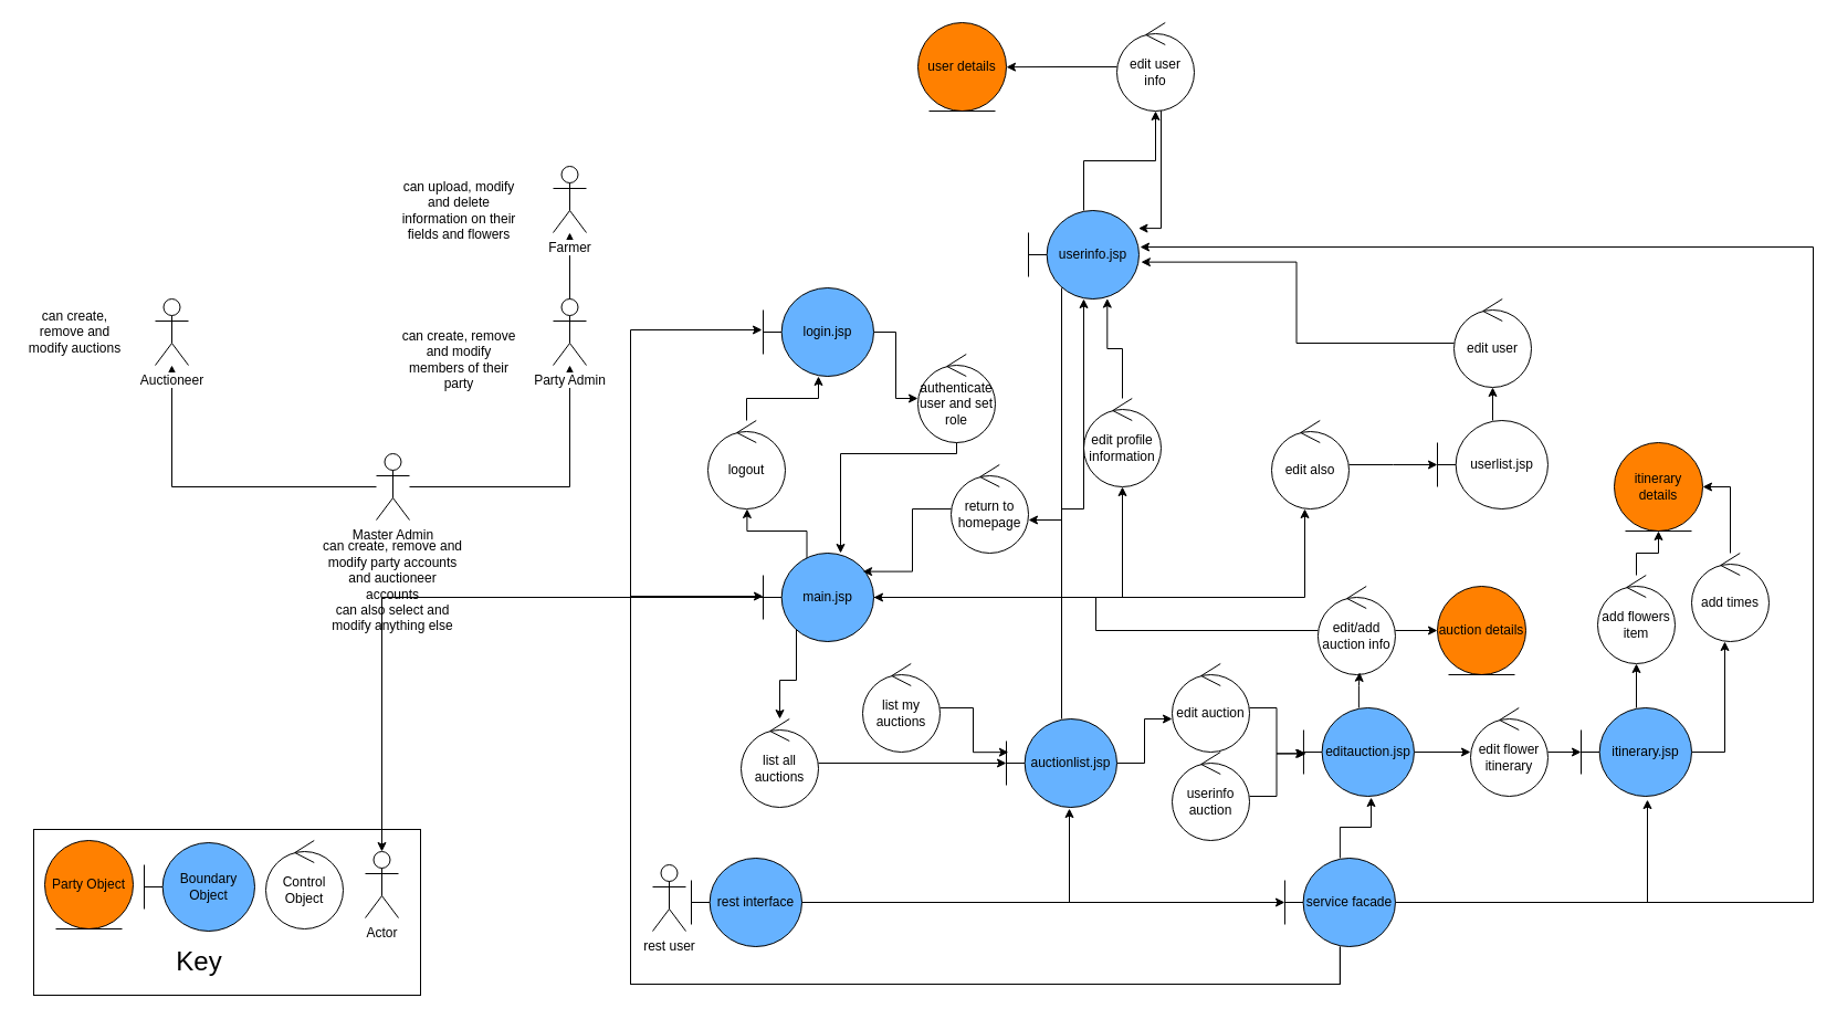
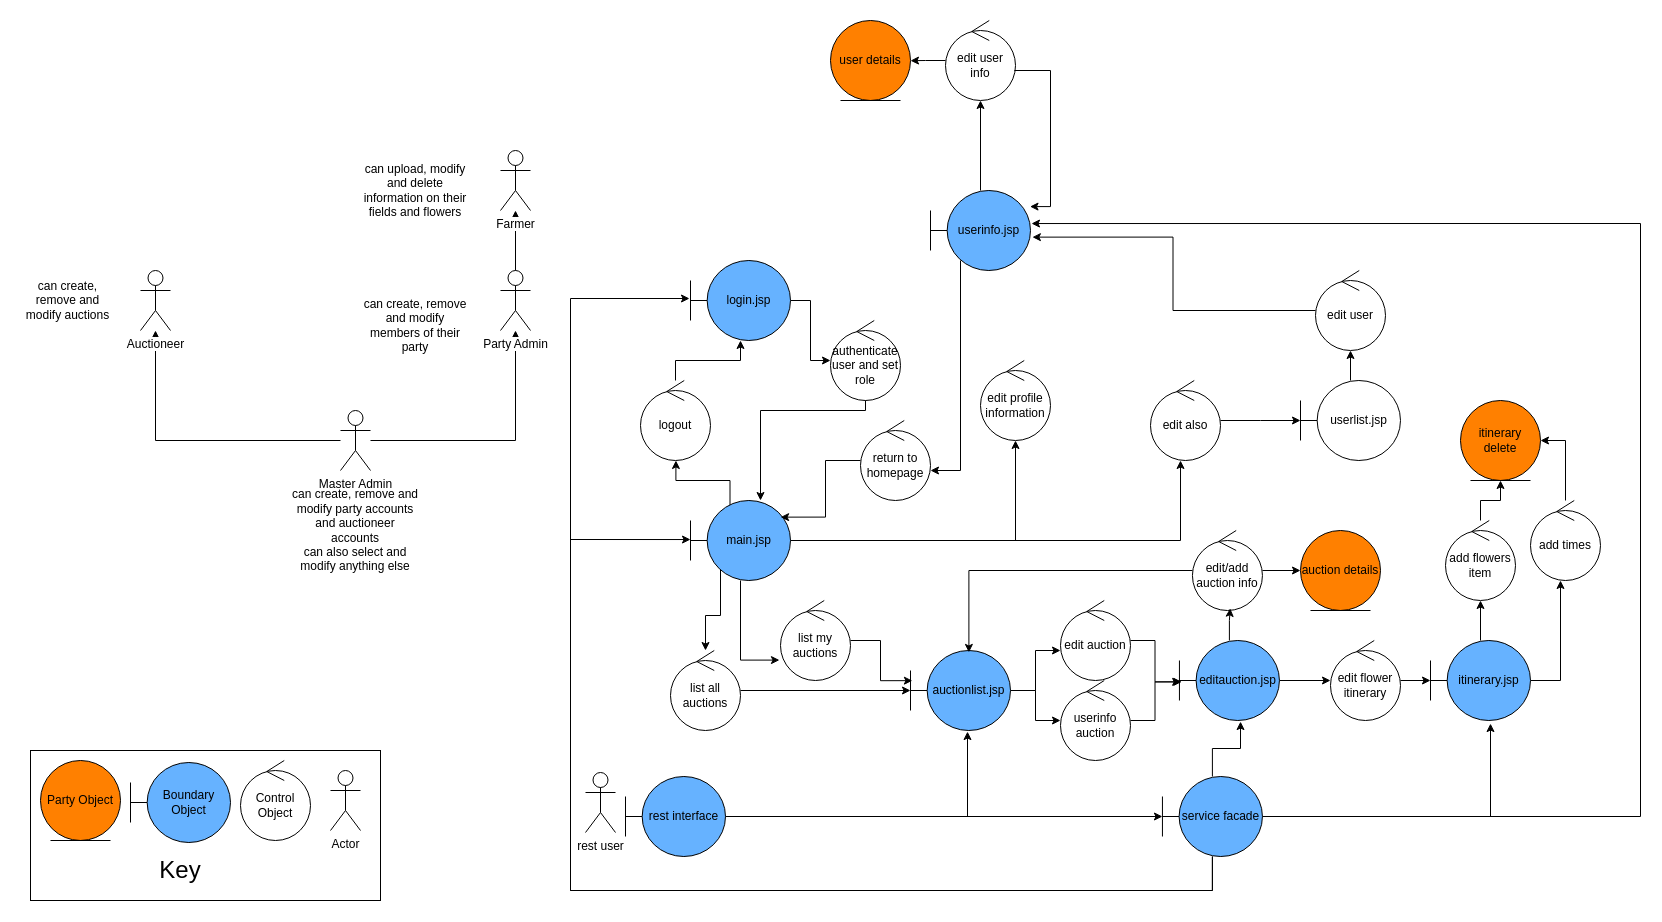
- <mxCell id="21" value="edit user info" style="ellipse;shape=umlControl;whiteSpace=wrap;html=1;fillColor=none;" parent="1" vertex="1"><mxGeometry x="1010" y="20" width="70" height="80" as="geometry" /></mxCell>
+ <mxCell id="21" value="edit user info" style="ellipse;shape=umlControl;whiteSpace=wrap;html=1;fillColor=none;" parent="1" vertex="1"><mxGeometry x="945" y="20" width="70" height="80" as="geometry" /></mxCell>
- <mxCell id="30" style="edgeStyle=orthogonalEdgeStyle;rounded=0;orthogonalLoop=1;jettySize=auto;html=1;entryX=0.713;entryY=0.995;entryDx=0;entryDy=0;entryPerimeter=0;" parent="1" source="31" target="18" edge="1"><mxGeometry relative="1" as="geometry" /></mxCell>
- <mxCell id="74" value="itinerary details" style="ellipse;shape=umlEntity;whiteSpace=wrap;html=1;fillColor=#FF8000;" parent="1" vertex="1"><mxGeometry x="1460" y="400" width="80" height="80" as="geometry" /></mxCell>
+ <mxCell id="74" value="itinerary delete" style="ellipse;shape=umlEntity;whiteSpace=wrap;html=1;fillColor=#FF8000;" parent="1" vertex="1"><mxGeometry x="1460" y="400" width="80" height="80" as="geometry" /></mxCell>
- <mxCell id="28" style="edgeStyle=orthogonalEdgeStyle;rounded=0;orthogonalLoop=1;jettySize=auto;html=1;" parent="1" source="29" target="70" edge="1"><mxGeometry relative="1" as="geometry" /></mxCell>
+ <mxCell id="28" style="edgeStyle=orthogonalEdgeStyle;rounded=0;orthogonalLoop=1;jettySize=auto;html=1;entryX=-0.015;entryY=0.745;entryDx=0;entryDy=0;entryPerimeter=0;" parent="1" source="29" target="45" edge="1"><mxGeometry relative="1" as="geometry" /></mxCell>
- <mxCell id="56" style="edgeStyle=orthogonalEdgeStyle;rounded=0;orthogonalLoop=1;jettySize=auto;html=1;" parent="1" source="58" target="29" edge="1"><mxGeometry relative="1" as="geometry" /></mxCell>
+ <mxCell id="56" style="edgeStyle=orthogonalEdgeStyle;rounded=0;orthogonalLoop=1;jettySize=auto;html=1;entryX=0.584;entryY=0.024;entryDx=0;entryDy=0;entryPerimeter=0;" parent="1" source="58" target="48" edge="1"><mxGeometry relative="1" as="geometry" /></mxCell>
- <mxCell id="47" style="edgeStyle=orthogonalEdgeStyle;rounded=0;orthogonalLoop=1;jettySize=auto;html=1;" parent="1" source="48" target="18" edge="1"><mxGeometry relative="1" as="geometry" /></mxCell>
+ <mxCell id="47" style="edgeStyle=orthogonalEdgeStyle;rounded=0;orthogonalLoop=1;jettySize=auto;html=1;" parent="1" source="48" target="52" edge="1"><mxGeometry relative="1" as="geometry" /></mxCell>
- <mxCell id="85" value="rest user" style="shape=umlActor;verticalLabelPosition=bottom;labelBackgroundColor=#ffffff;verticalAlign=top;html=1;" vertex="1" parent="1"><mxGeometry x="590" y="782" width="30" height="60" as="geometry" /></mxCell>
+ <mxCell id="85" value="rest user" style="shape=umlActor;verticalLabelPosition=bottom;labelBackgroundColor=#ffffff;verticalAlign=top;html=1;" vertex="1" parent="1"><mxGeometry x="585" y="772" width="30" height="60" as="geometry" /></mxCell>
